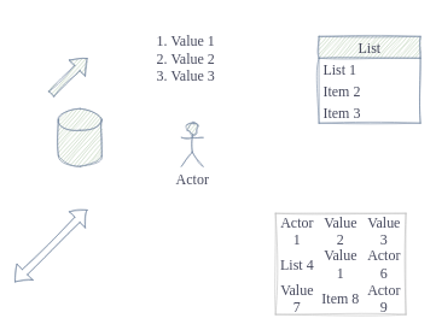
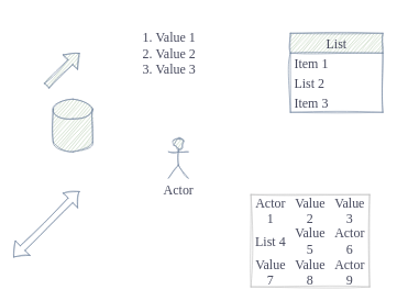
- <mxCell id="6" value="List 1" style="text;strokeColor=none;fillColor=none;align=left;verticalAlign=middle;spacingLeft=4;spacingRight=4;overflow=hidden;points=[[0,0.5],[1,0.5]];portConstraint=eastwest;rotatable=0;whiteSpace=wrap;html=1;fontSize=20;fontFamily=Architects Daughter;labelBackgroundColor=none;fontColor=#46495D;" vertex="1" parent="5"><mxGeometry y="30" width="140" height="30" as="geometry" /></mxCell>
+ <mxCell id="6" value="Item 1" style="text;strokeColor=none;fillColor=none;align=left;verticalAlign=middle;spacingLeft=4;spacingRight=4;overflow=hidden;points=[[0,0.5],[1,0.5]];portConstraint=eastwest;rotatable=0;whiteSpace=wrap;html=1;fontSize=20;fontFamily=Architects Daughter;labelBackgroundColor=none;fontColor=#46495D;" vertex="1" parent="5"><mxGeometry y="30" width="140" height="30" as="geometry" /></mxCell>
- <mxCell id="7" value="Item 2" style="text;strokeColor=none;fillColor=none;align=left;verticalAlign=middle;spacingLeft=4;spacingRight=4;overflow=hidden;points=[[0,0.5],[1,0.5]];portConstraint=eastwest;rotatable=0;whiteSpace=wrap;html=1;fontSize=20;fontFamily=Architects Daughter;labelBackgroundColor=none;fontColor=#46495D;" vertex="1" parent="5"><mxGeometry y="60" width="140" height="30" as="geometry" /></mxCell>
+ <mxCell id="7" value="List 2" style="text;strokeColor=none;fillColor=none;align=left;verticalAlign=middle;spacingLeft=4;spacingRight=4;overflow=hidden;points=[[0,0.5],[1,0.5]];portConstraint=eastwest;rotatable=0;whiteSpace=wrap;html=1;fontSize=20;fontFamily=Architects Daughter;labelBackgroundColor=none;fontColor=#46495D;" vertex="1" parent="5"><mxGeometry y="60" width="140" height="30" as="geometry" /></mxCell>
- <mxCell id="2" value="Actor" style="shape=umlActor;verticalLabelPosition=bottom;verticalAlign=top;html=1;outlineConnect=0;hachureGap=4;fontFamily=Architects Daughter;fontSource=https%3A%2F%2Ffonts.googleapis.com%2Fcss%3Ffamily%3DArchitects%2BDaughter;fontSize=20;labelBackgroundColor=none;fillColor=#B2C9AB;strokeColor=#788AA3;fontColor=#46495D;sketch=1;curveFitting=1;jiggle=2;" vertex="1" parent="1"><mxGeometry x="250" y="170" width="30" height="60" as="geometry" /></mxCell>
+ <mxCell id="2" value="Actor" style="shape=umlActor;verticalLabelPosition=bottom;verticalAlign=top;html=1;outlineConnect=0;hachureGap=4;fontFamily=Architects Daughter;fontSource=https%3A%2F%2Ffonts.googleapis.com%2Fcss%3Ffamily%3DArchitects%2BDaughter;fontSize=20;labelBackgroundColor=none;fillColor=#B2C9AB;strokeColor=#788AA3;fontColor=#46495D;sketch=1;curveFitting=1;jiggle=2;" vertex="1" parent="1"><mxGeometry x="255" y="210" width="30" height="60" as="geometry" /></mxCell>
- <mxCell id="17" value="Value 1" style="connectable=0;recursiveResize=0;strokeColor=none;fillColor=none;align=center;whiteSpace=wrap;html=1;sketch=1;hachureGap=4;jiggle=2;curveFitting=1;fontFamily=Architects Daughter;fontSource=https%3A%2F%2Ffonts.googleapis.com%2Fcss%3Ffamily%3DArchitects%2BDaughter;fontSize=20;fontColor=#46495D;" vertex="1" parent="15"><mxGeometry x="60" width="60" height="46" as="geometry"><mxRectangle width="60" height="46" as="alternateBounds" /></mxGeometry></mxCell>
+ <mxCell id="17" value="Value 5" style="connectable=0;recursiveResize=0;strokeColor=none;fillColor=none;align=center;whiteSpace=wrap;html=1;sketch=1;hachureGap=4;jiggle=2;curveFitting=1;fontFamily=Architects Daughter;fontSource=https%3A%2F%2Ffonts.googleapis.com%2Fcss%3Ffamily%3DArchitects%2BDaughter;fontSize=20;fontColor=#46495D;" vertex="1" parent="15"><mxGeometry x="60" width="60" height="46" as="geometry"><mxRectangle width="60" height="46" as="alternateBounds" /></mxGeometry></mxCell>
- <mxCell id="21" value="Item 8" style="connectable=0;recursiveResize=0;strokeColor=none;fillColor=none;align=center;whiteSpace=wrap;html=1;sketch=1;hachureGap=4;jiggle=2;curveFitting=1;fontFamily=Architects Daughter;fontSource=https%3A%2F%2Ffonts.googleapis.com%2Fcss%3Ffamily%3DArchitects%2BDaughter;fontSize=20;fontColor=#46495D;" vertex="1" parent="19"><mxGeometry x="60" width="60" height="47" as="geometry"><mxRectangle width="60" height="47" as="alternateBounds" /></mxGeometry></mxCell>
+ <mxCell id="21" value="Value 8" style="connectable=0;recursiveResize=0;strokeColor=none;fillColor=none;align=center;whiteSpace=wrap;html=1;sketch=1;hachureGap=4;jiggle=2;curveFitting=1;fontFamily=Architects Daughter;fontSource=https%3A%2F%2Ffonts.googleapis.com%2Fcss%3Ffamily%3DArchitects%2BDaughter;fontSize=20;fontColor=#46495D;" vertex="1" parent="19"><mxGeometry x="60" width="60" height="47" as="geometry"><mxRectangle width="60" height="47" as="alternateBounds" /></mxGeometry></mxCell>
